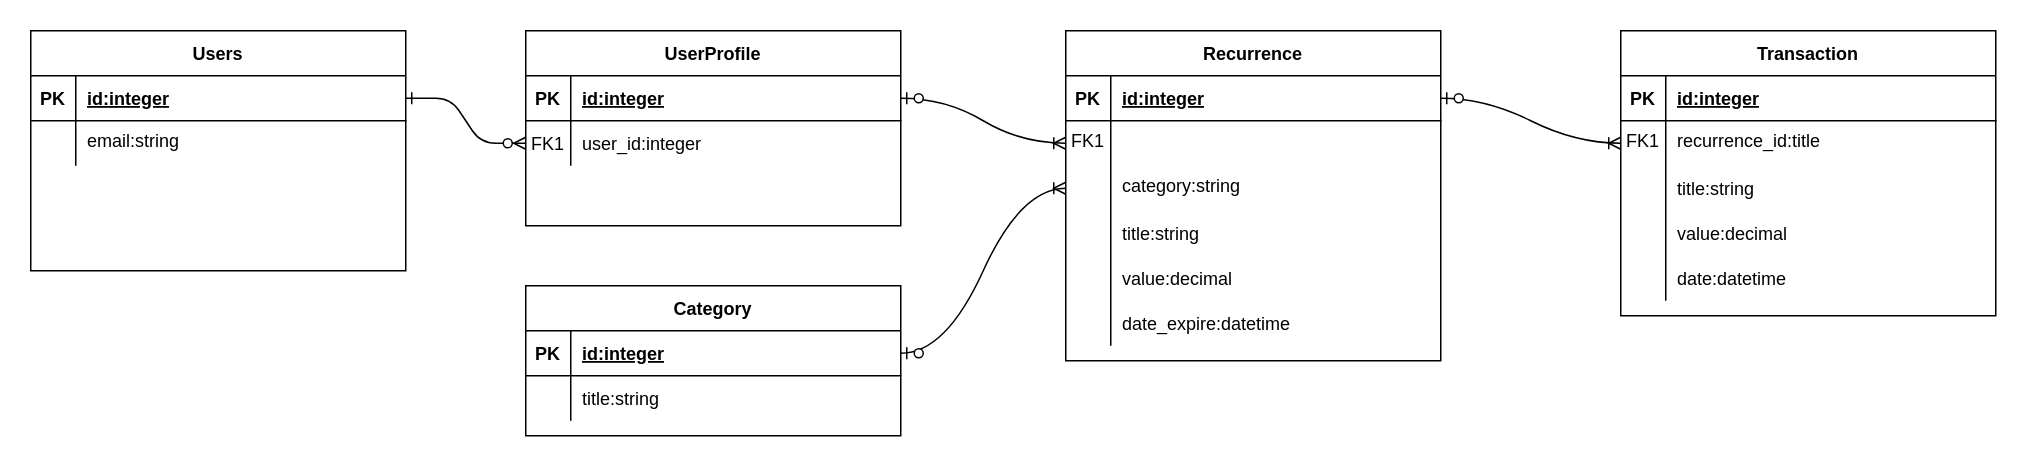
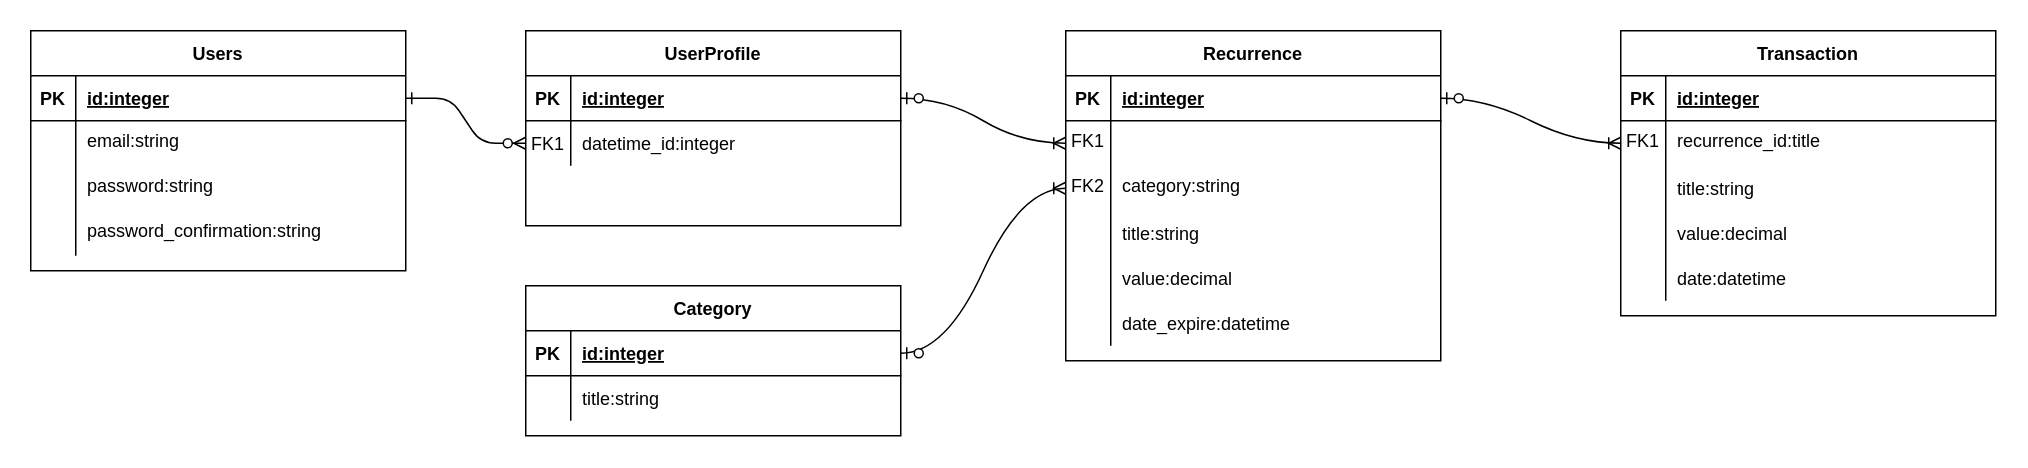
- <mxCell id="9" value="user_id:integer" style="shape=partialRectangle;overflow=hidden;connectable=0;fillColor=none;top=0;left=0;bottom=0;right=0;align=left;spacingLeft=6;" parent="7" vertex="1"><mxGeometry x="30" width="220" height="30" as="geometry"><mxRectangle width="220" height="30" as="alternateBounds" /></mxGeometry></mxCell>
+ <mxCell id="9" value="datetime_id:integer" style="shape=partialRectangle;overflow=hidden;connectable=0;fillColor=none;top=0;left=0;bottom=0;right=0;align=left;spacingLeft=6;" parent="7" vertex="1"><mxGeometry x="30" width="220" height="30" as="geometry"><mxRectangle width="220" height="30" as="alternateBounds" /></mxGeometry></mxCell>
+ <mxCell id="21" value="password:string" style="shape=partialRectangle;overflow=hidden;connectable=0;fillColor=none;top=0;left=0;bottom=0;right=0;align=left;spacingLeft=6;labelBackgroundColor=default;verticalAlign=top;" parent="19" vertex="1"><mxGeometry x="30" width="220" height="30" as="geometry"><mxRectangle width="220" height="30" as="alternateBounds" /></mxGeometry></mxCell>
+ <mxCell id="48" value="FK2" style="shape=partialRectangle;overflow=hidden;connectable=0;fillColor=none;top=0;left=0;bottom=0;right=0;verticalAlign=top;" parent="47" vertex="1"><mxGeometry width="30" height="30" as="geometry"><mxRectangle width="30" height="30" as="alternateBounds" /></mxGeometry></mxCell>
+ <mxCell id="24" value="password_confirmation:string" style="shape=partialRectangle;overflow=hidden;connectable=0;fillColor=none;top=0;left=0;bottom=0;right=0;align=left;spacingLeft=6;labelBackgroundColor=default;verticalAlign=top;" parent="22" vertex="1"><mxGeometry x="30" width="220" height="30" as="geometry"><mxRectangle width="220" height="30" as="alternateBounds" /></mxGeometry></mxCell>
